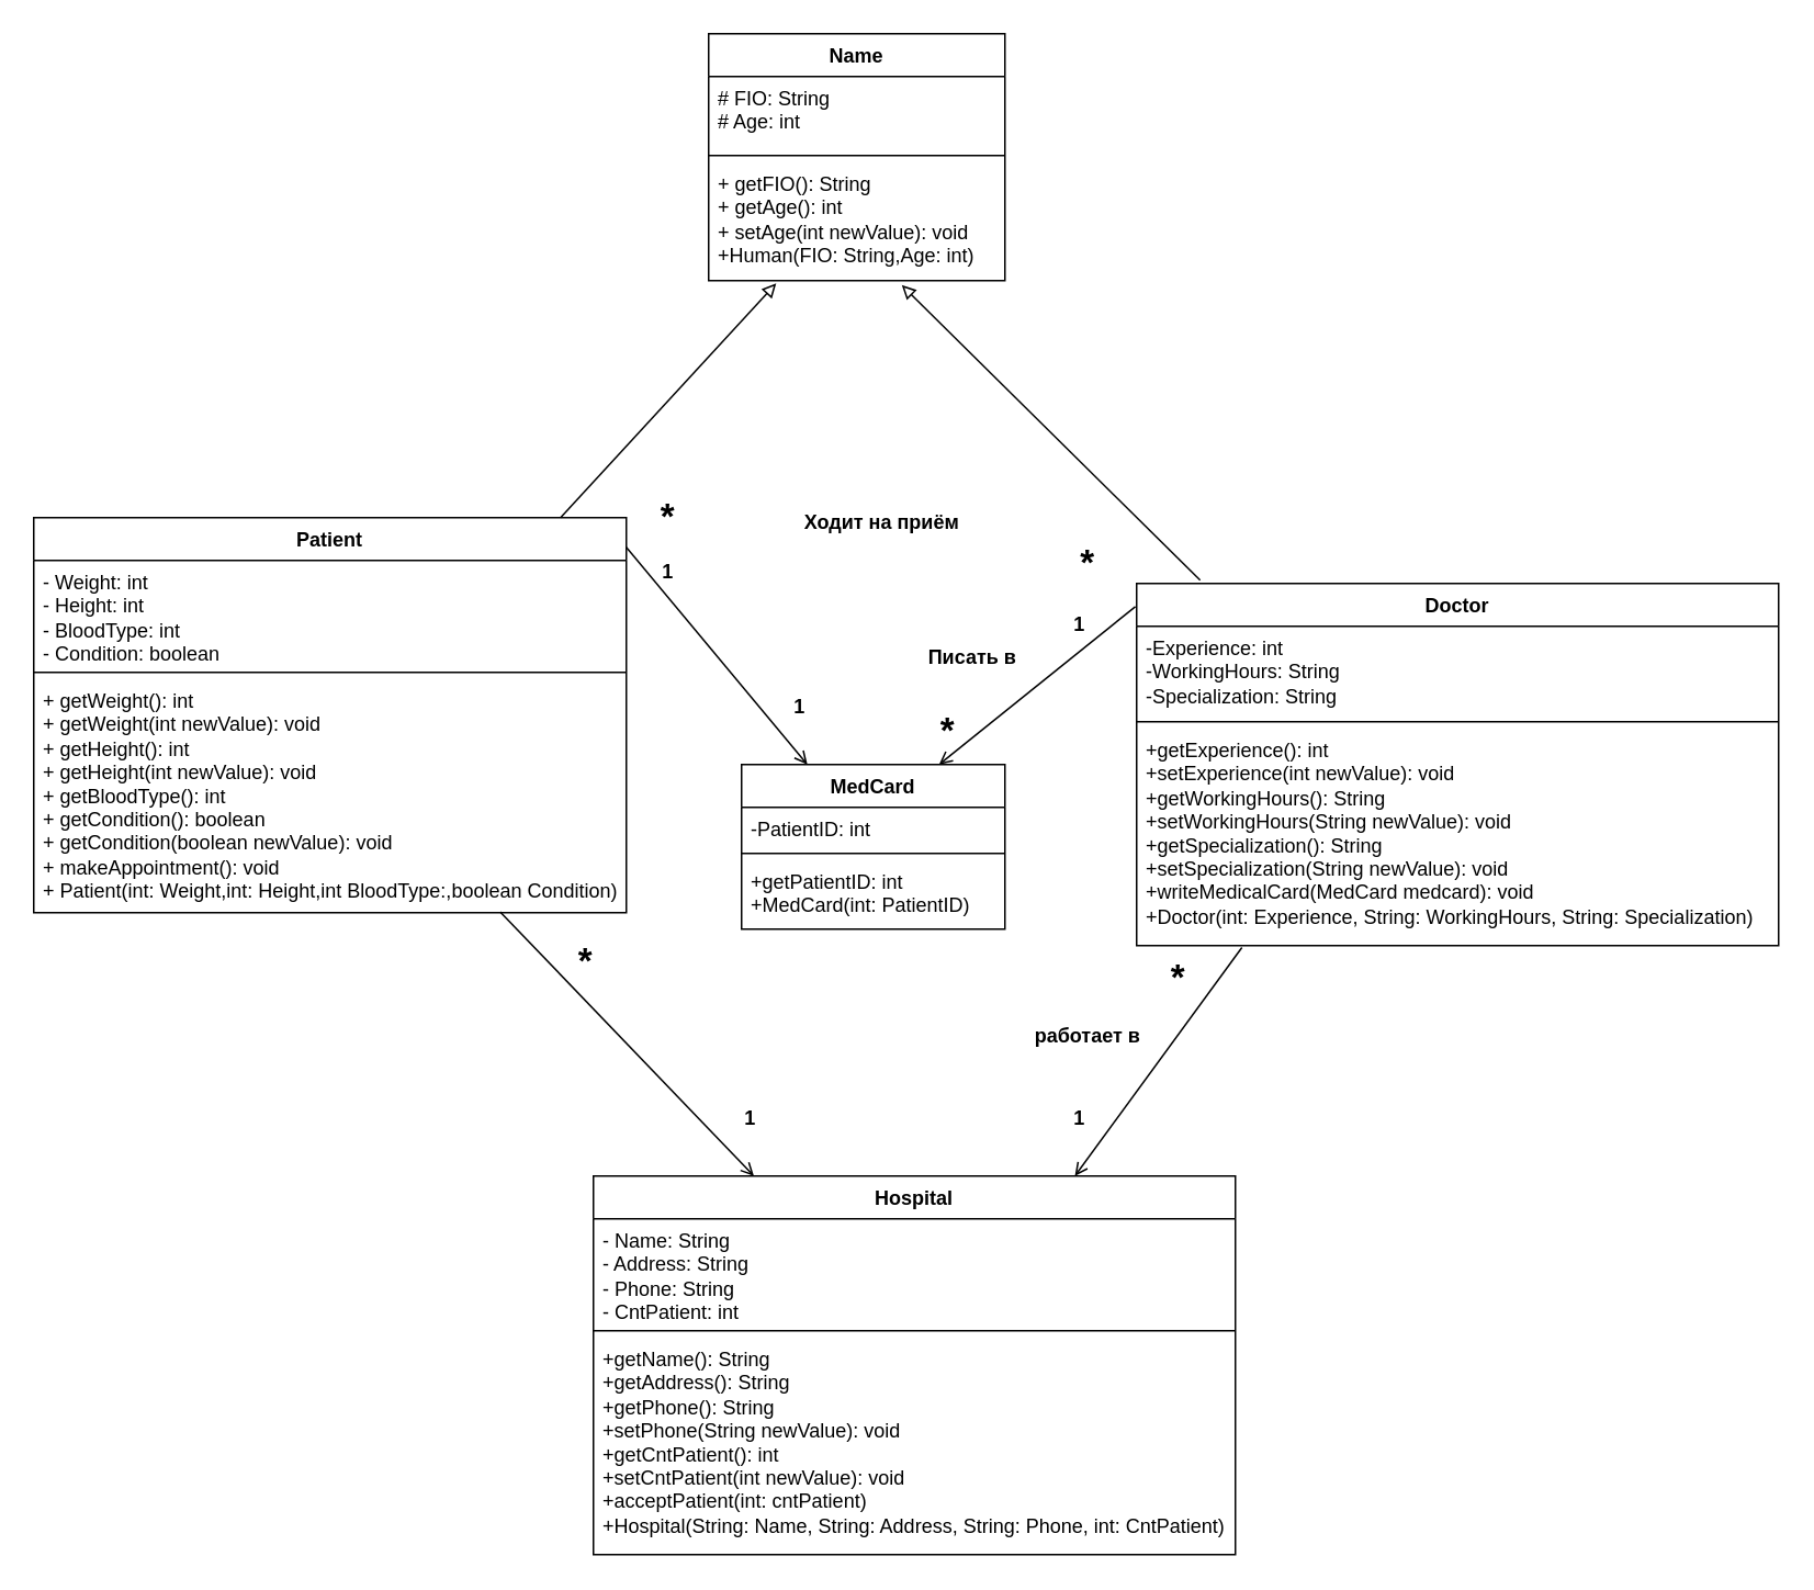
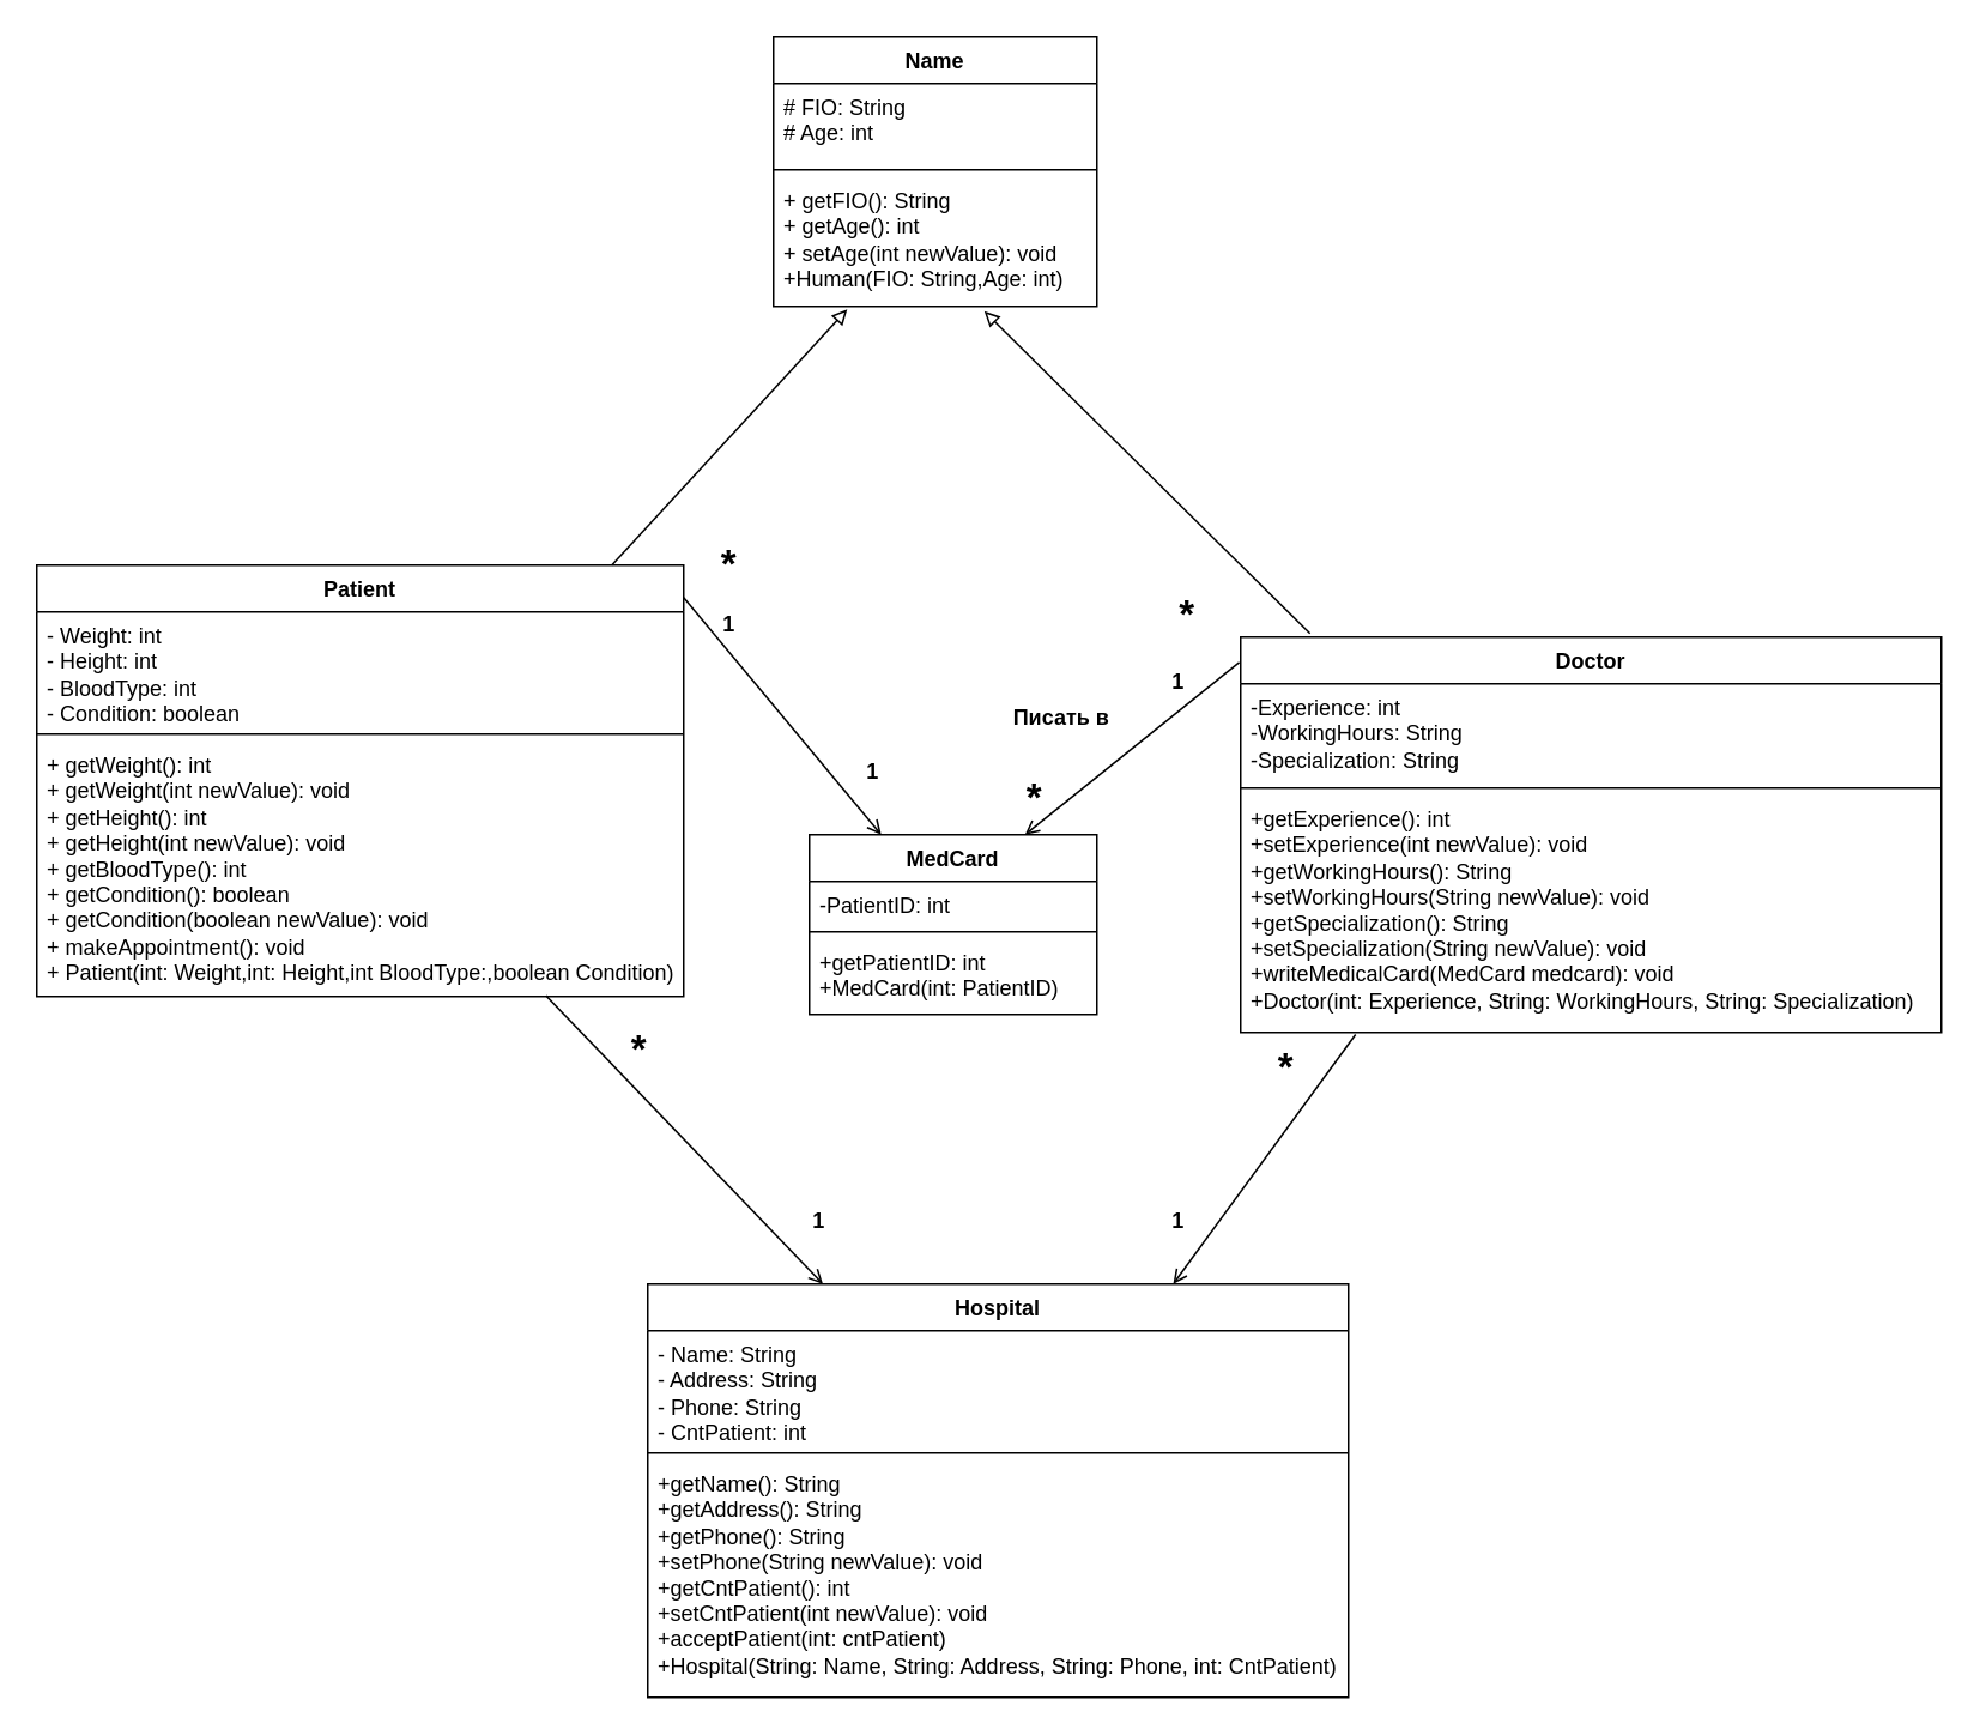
- <mxCell id="28" value="Ходит на приём" style="text;html=1;align=center;verticalAlign=middle;resizable=0;points=[];autosize=1;strokeColor=none;fillColor=none;fontStyle=1" parent="1" vertex="1"><mxGeometry x="480" y="302" width="110" height="30" as="geometry" /></mxCell>
- <mxCell id="26" value="работает в" style="text;html=1;align=center;verticalAlign=middle;resizable=0;points=[];autosize=1;strokeColor=none;fillColor=none;fontStyle=1" parent="1" vertex="1"><mxGeometry x="620" y="614" width="80" height="30" as="geometry" /></mxCell>
